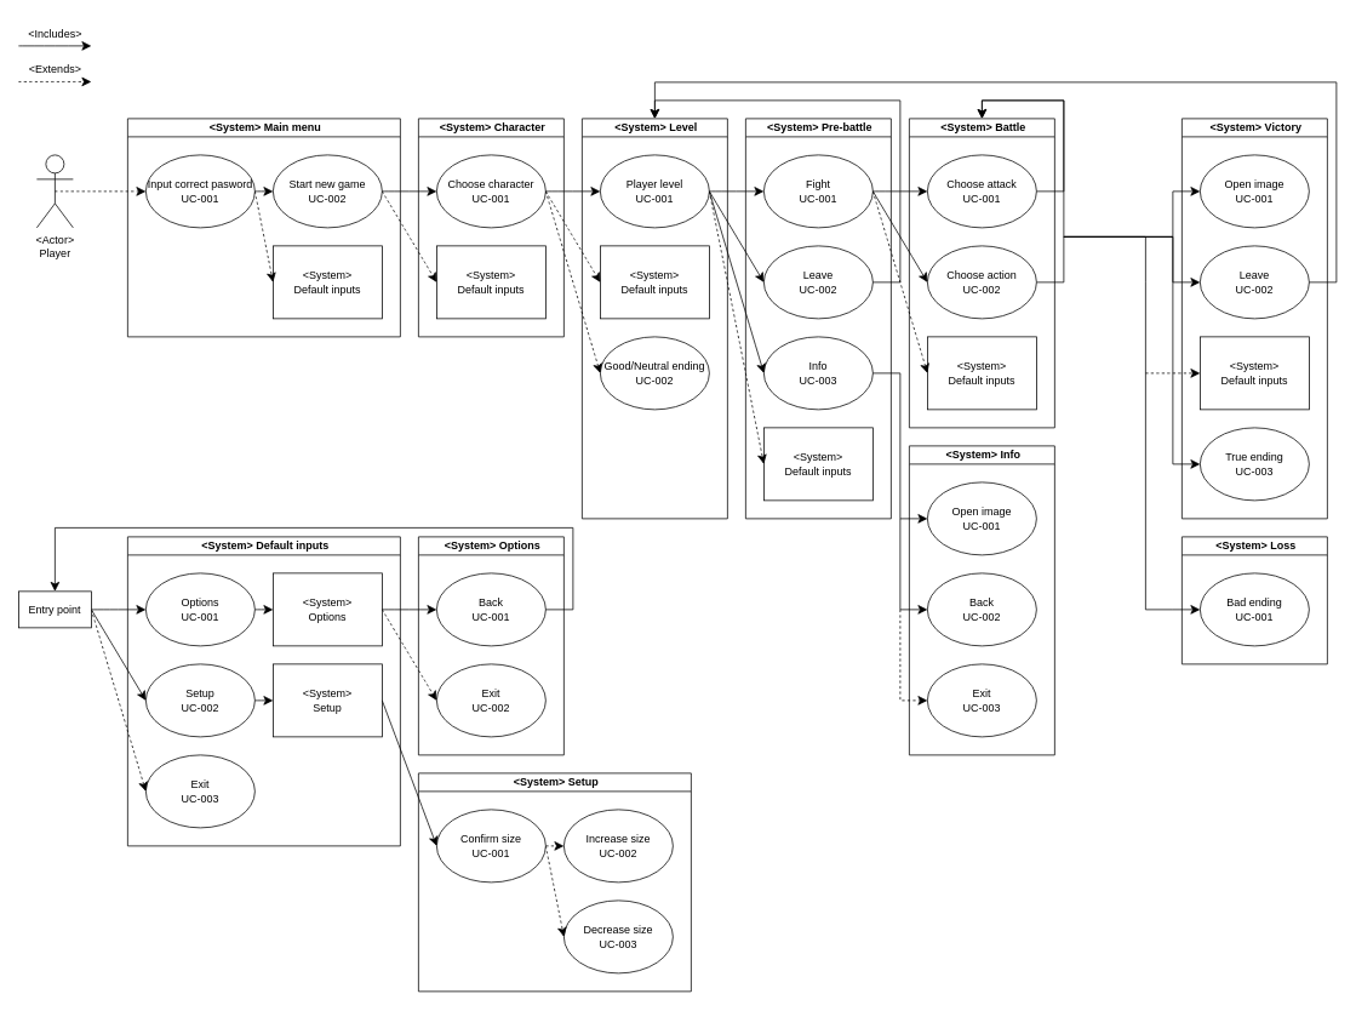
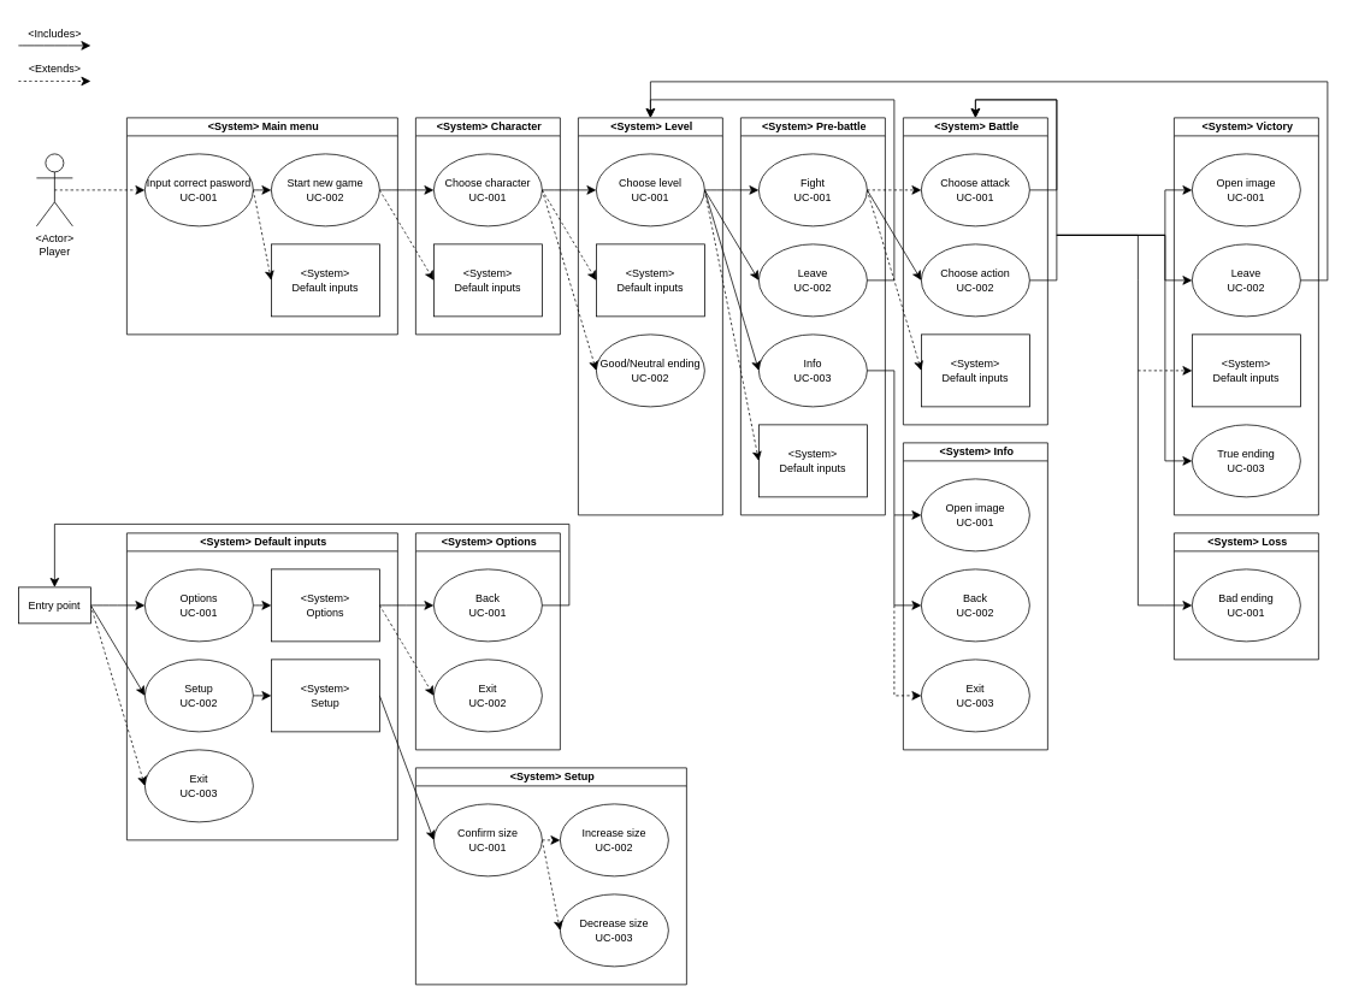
- <mxCell id="38" value="&lt;div&gt;Player level&lt;/div&gt;&lt;div&gt;&lt;span style=&quot;background-color: initial;&quot;&gt;UC-001&lt;/span&gt;&lt;br&gt;&lt;/div&gt;" style="ellipse;whiteSpace=wrap;html=1;" parent="37" vertex="1"><mxGeometry x="20" y="40" width="120" height="80" as="geometry" /></mxCell>
+ <mxCell id="38" value="&lt;div&gt;Choose level&lt;/div&gt;&lt;div&gt;&lt;span style=&quot;background-color: initial;&quot;&gt;UC-001&lt;/span&gt;&lt;br&gt;&lt;/div&gt;" style="ellipse;whiteSpace=wrap;html=1;" parent="37" vertex="1"><mxGeometry x="20" y="40" width="120" height="80" as="geometry" /></mxCell>
- <mxCell id="73" style="edgeStyle=none;curved=1;rounded=0;orthogonalLoop=1;jettySize=auto;html=1;exitX=1;exitY=0.5;exitDx=0;exitDy=0;entryX=0;entryY=0.5;entryDx=0;entryDy=0;fontSize=12;startSize=8;endSize=8;" parent="1" source="43" target="67" edge="1"><mxGeometry relative="1" as="geometry" /></mxCell>
+ <mxCell id="73" style="edgeStyle=none;curved=1;rounded=0;orthogonalLoop=1;jettySize=auto;html=1;exitX=1;exitY=0.5;exitDx=0;exitDy=0;entryX=0;entryY=0.5;entryDx=0;entryDy=0;fontSize=12;startSize=8;endSize=8;dashed=1;" parent="1" source="43" target="67" edge="1"><mxGeometry relative="1" as="geometry" /></mxCell>
